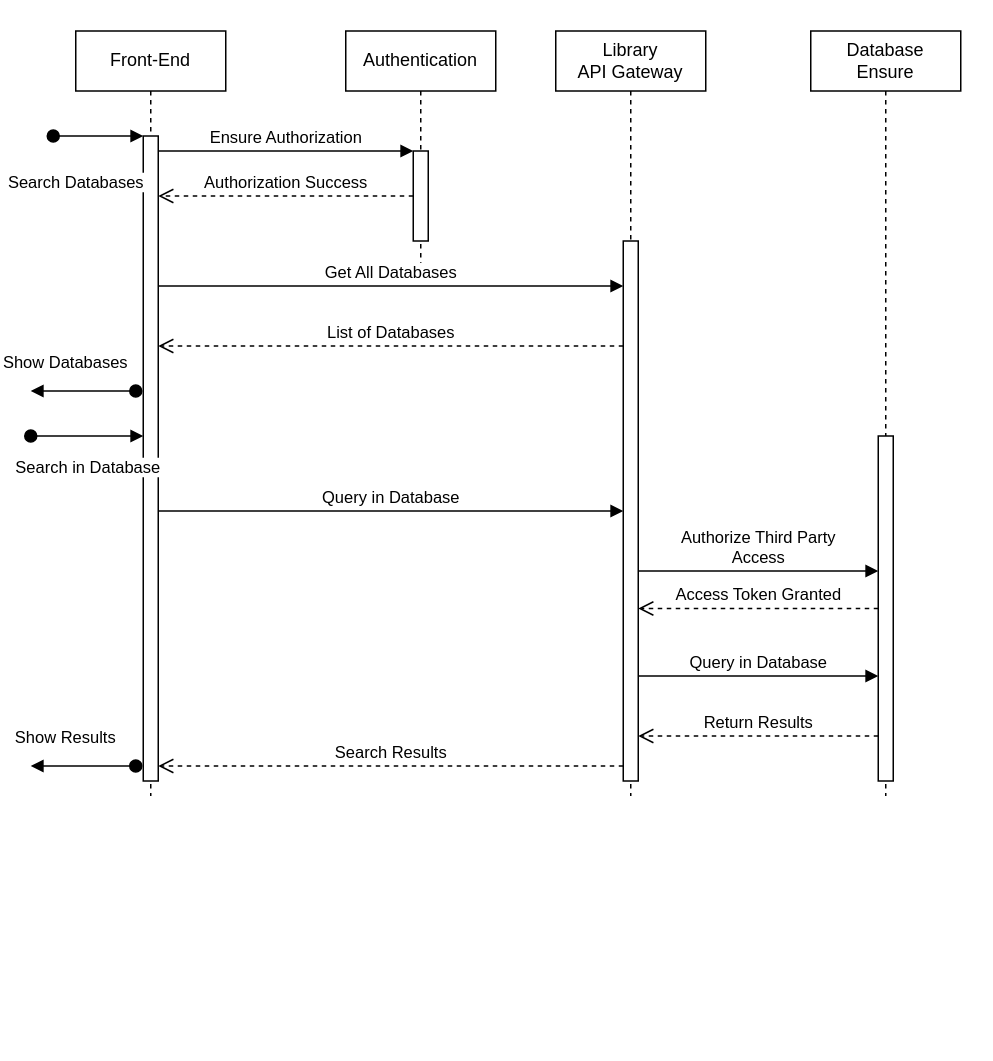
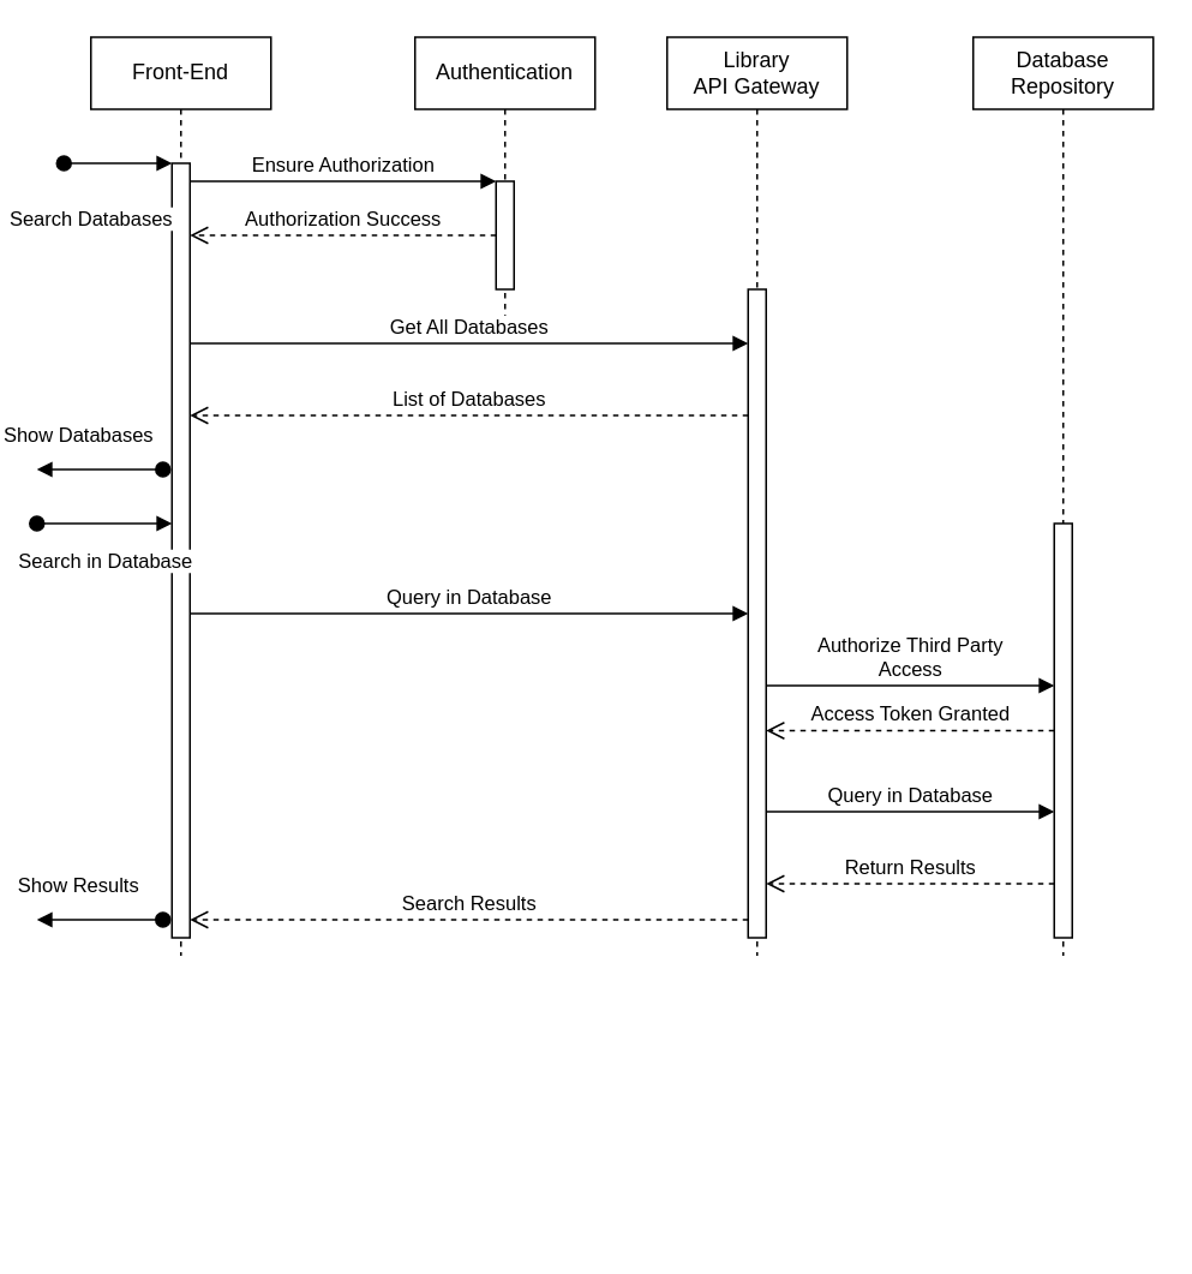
- <mxCell id="14" value="Database&lt;div&gt;Ensure&lt;br&gt;&lt;/div&gt;" style="shape=umlLifeline;perimeter=lifelinePerimeter;whiteSpace=wrap;html=1;container=0;dropTarget=0;collapsible=0;recursiveResize=0;outlineConnect=0;portConstraint=eastwest;newEdgeStyle={&quot;edgeStyle&quot;:&quot;elbowEdgeStyle&quot;,&quot;elbow&quot;:&quot;vertical&quot;,&quot;curved&quot;:0,&quot;rounded&quot;:0};" parent="1" vertex="1"><mxGeometry x="540" y="20" width="100" height="510" as="geometry" /></mxCell>
+ <mxCell id="14" value="Database&lt;div&gt;Repository&lt;br&gt;&lt;/div&gt;" style="shape=umlLifeline;perimeter=lifelinePerimeter;whiteSpace=wrap;html=1;container=0;dropTarget=0;collapsible=0;recursiveResize=0;outlineConnect=0;portConstraint=eastwest;newEdgeStyle={&quot;edgeStyle&quot;:&quot;elbowEdgeStyle&quot;,&quot;elbow&quot;:&quot;vertical&quot;,&quot;curved&quot;:0,&quot;rounded&quot;:0};" parent="1" vertex="1"><mxGeometry x="540" y="20" width="100" height="510" as="geometry" /></mxCell>
